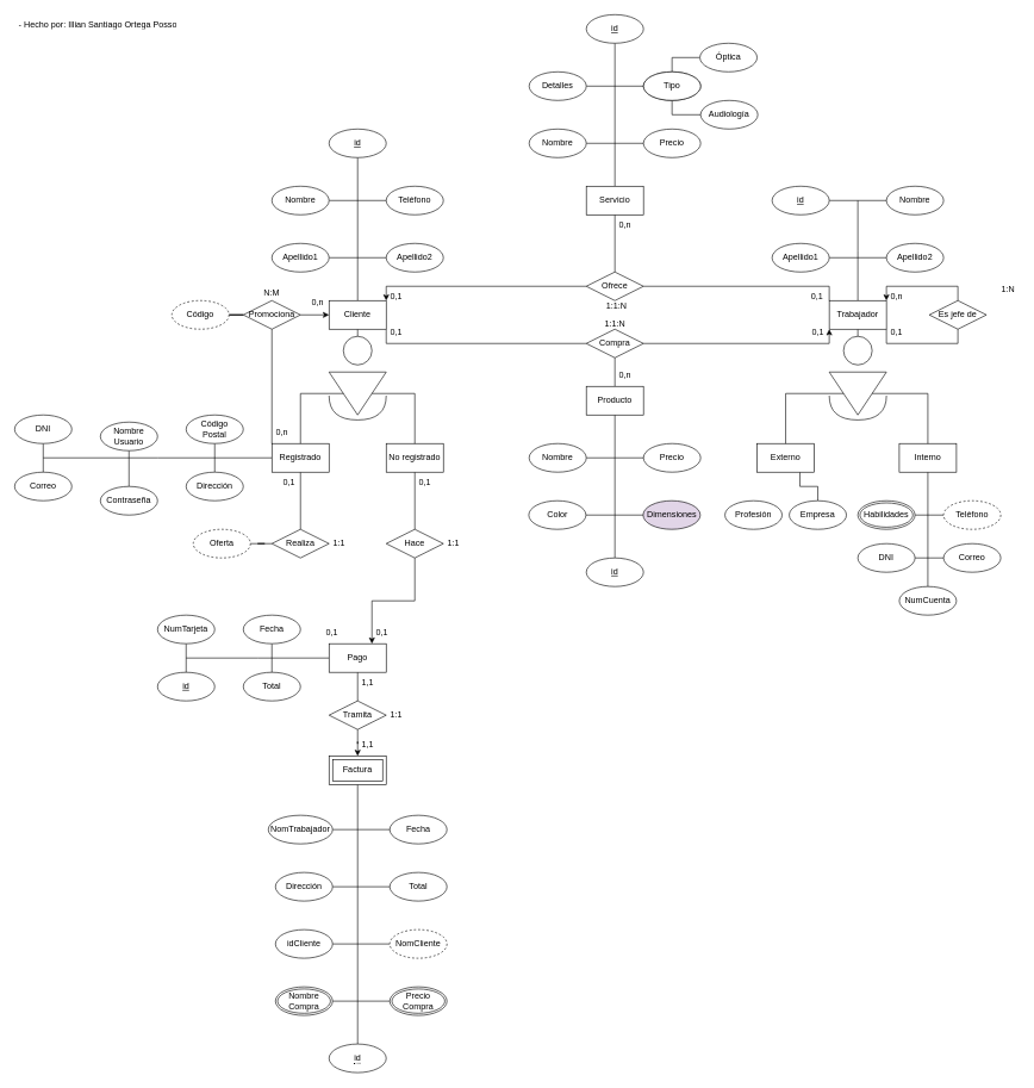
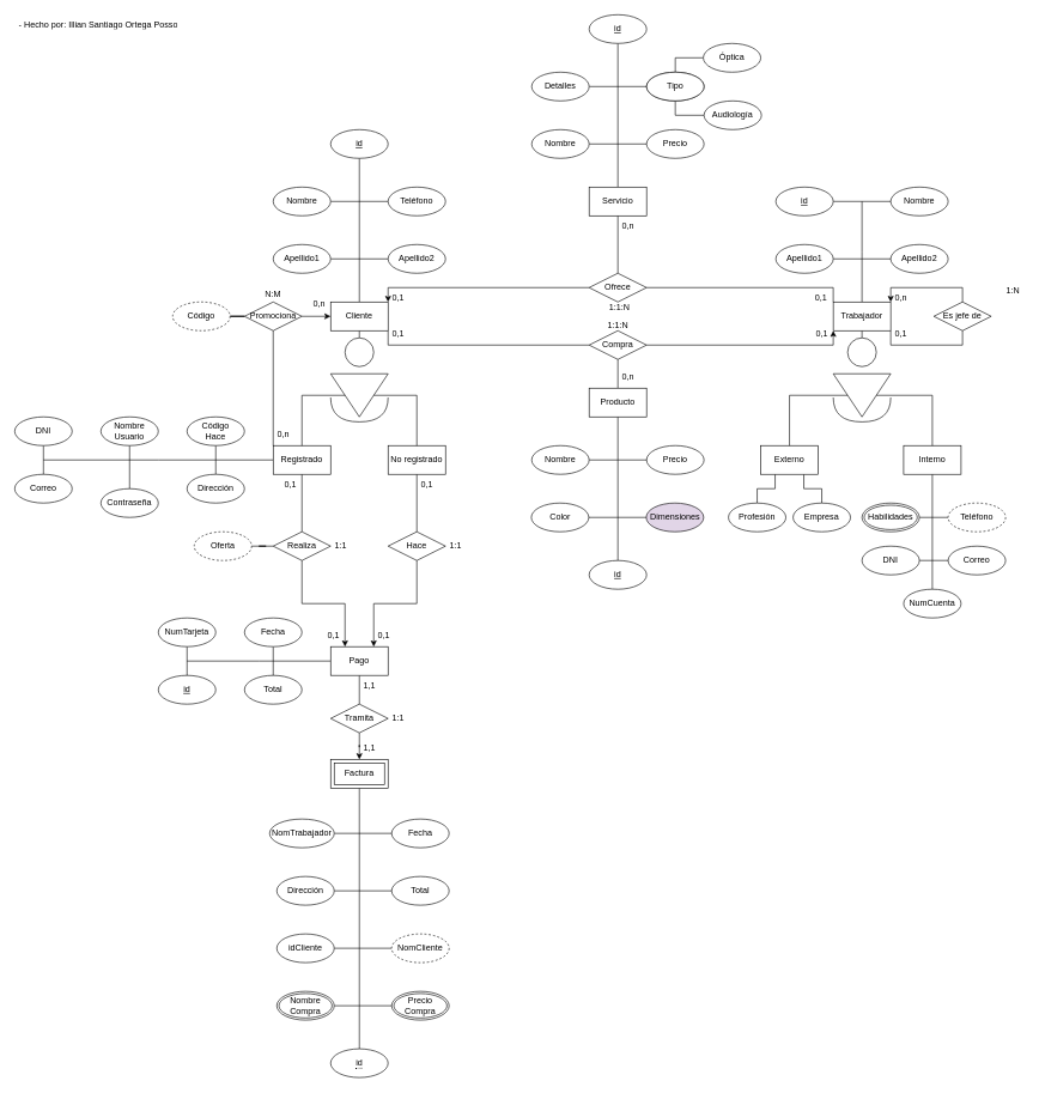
- <mxCell id="108" value="Código&lt;div&gt;Postal&lt;/div&gt;" style="ellipse;whiteSpace=wrap;html=1;align=center;" vertex="1" parent="1"><mxGeometry x="260" y="580" width="80" height="40" as="geometry" /></mxCell>
+ <mxCell id="108" value="Código&lt;div&gt;Hace&lt;/div&gt;" style="ellipse;whiteSpace=wrap;html=1;align=center;" vertex="1" parent="1"><mxGeometry x="260" y="580" width="80" height="40" as="geometry" /></mxCell>
- <mxCell id="105" value="Nombre&lt;div&gt;Usuario&lt;/div&gt;" style="ellipse;whiteSpace=wrap;html=1;align=center;" vertex="1" parent="1"><mxGeometry x="140" y="590" width="80" height="40" as="geometry" /></mxCell>
+ <mxCell id="105" value="Nombre&lt;div&gt;Usuario&lt;/div&gt;" style="ellipse;whiteSpace=wrap;html=1;align=center;" vertex="1" parent="1"><mxGeometry x="140" y="580" width="80" height="40" as="geometry" /></mxCell>
+ <mxCell id="78" style="edgeStyle=orthogonalEdgeStyle;rounded=0;orthogonalLoop=1;jettySize=auto;html=1;exitX=0.25;exitY=1;exitDx=0;exitDy=0;entryX=0.5;entryY=0;entryDx=0;entryDy=0;endArrow=none;endFill=0;" edge="1" parent="1" source="80" target="99"><mxGeometry relative="1" as="geometry" /></mxCell>
+ <mxCell id="110" style="edgeStyle=orthogonalEdgeStyle;rounded=0;orthogonalLoop=1;jettySize=auto;html=1;entryX=0.25;entryY=0;entryDx=0;entryDy=0;" edge="1" parent="1" source="112" target="20"><mxGeometry relative="1" as="geometry" /></mxCell>
